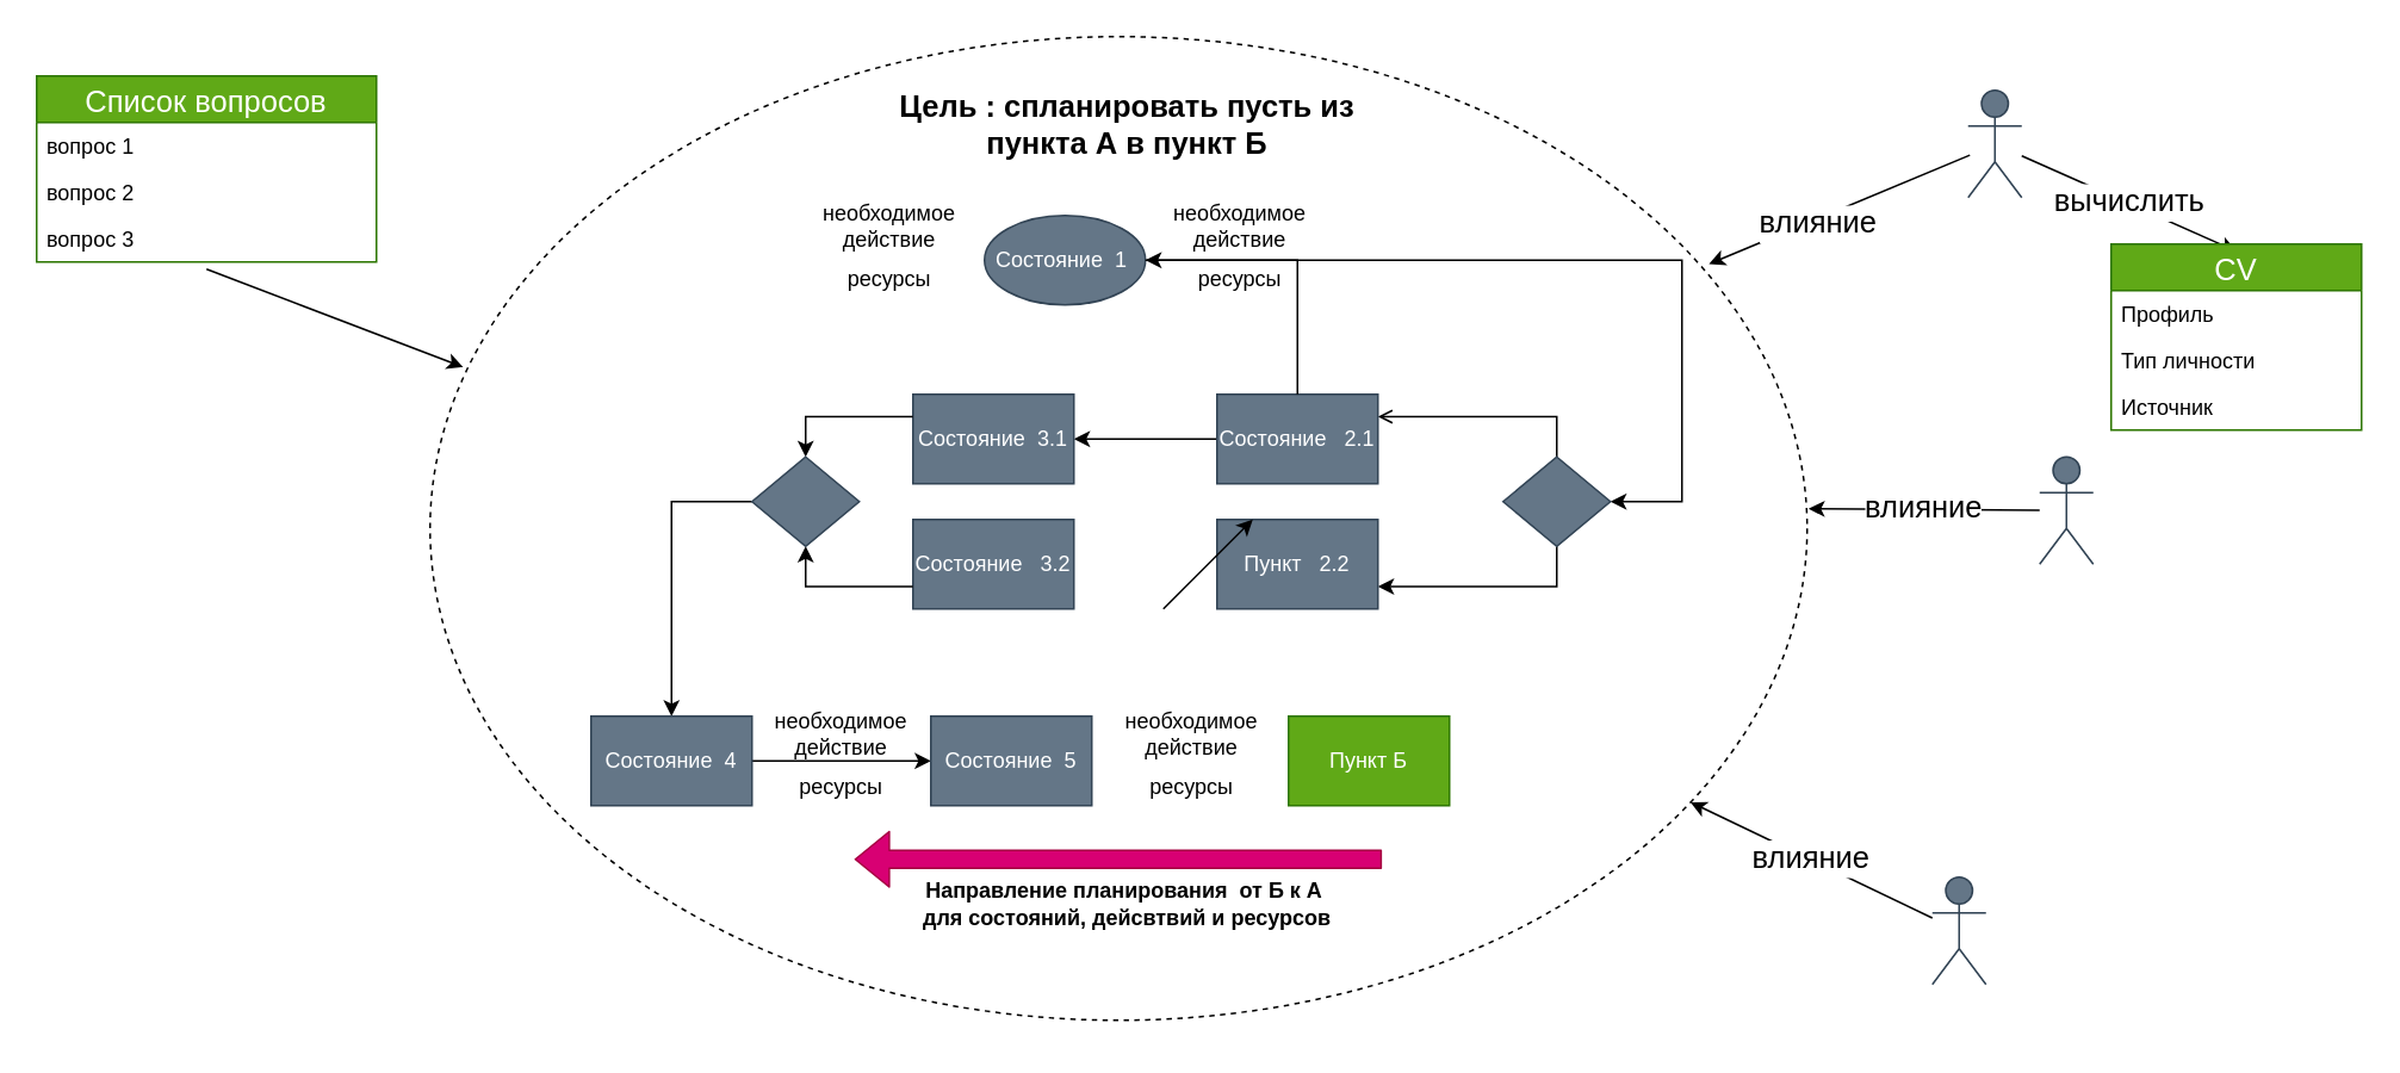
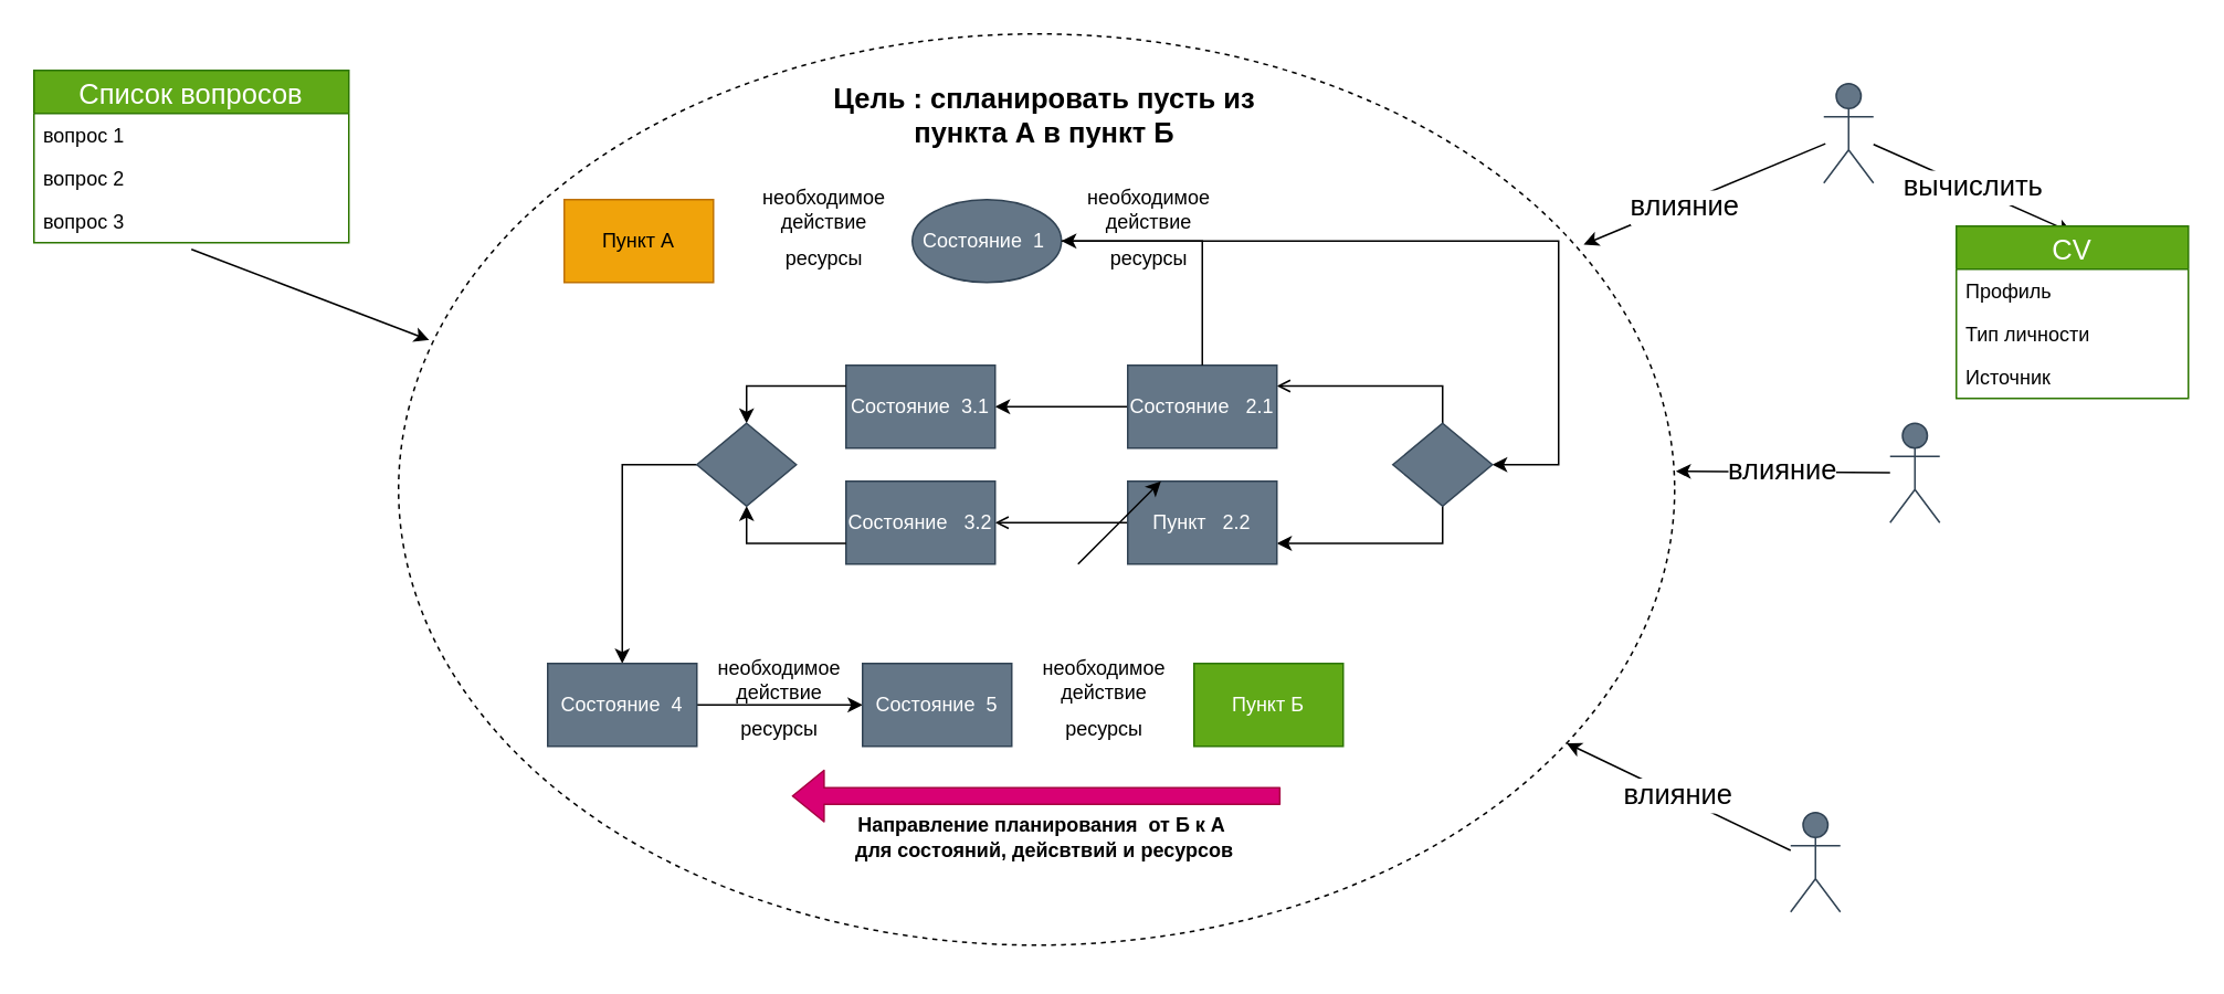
+ <mxCell id="4" value="Пункт А" style="rounded=0;whiteSpace=wrap;html=1;align=center;fillColor=#f0a30a;strokeColor=#BD7000;fontColor=#000000;" vertex="1" parent="1"><mxGeometry x="340" y="120" width="90" height="50" as="geometry" /></mxCell>
+ <mxCell id="16" value="" style="edgeStyle=orthogonalEdgeStyle;rounded=0;orthogonalLoop=1;jettySize=auto;html=1;endArrow=none;endFill=0;startArrow=open;startFill=0;" edge="1" parent="1" source="17" target="19"><mxGeometry relative="1" as="geometry" /></mxCell>
